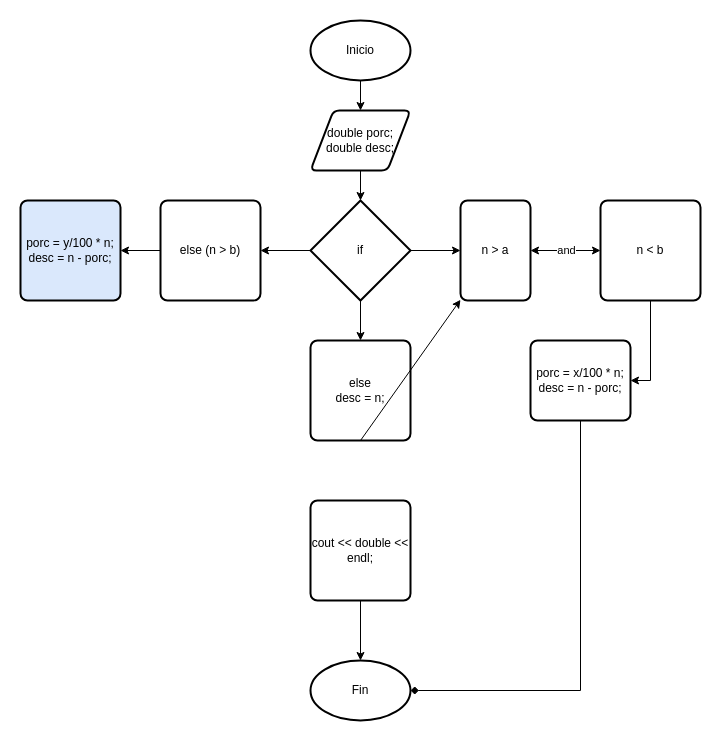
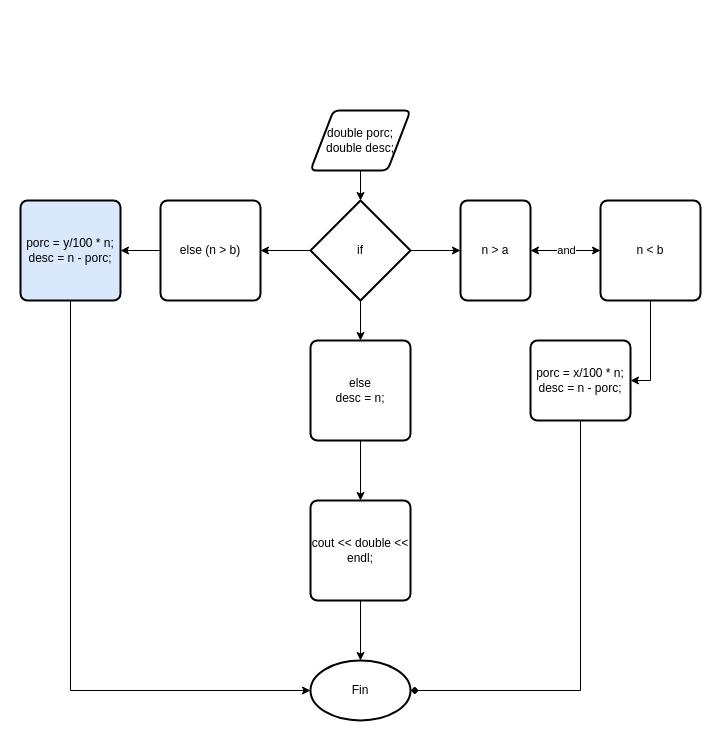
- <mxCell id="2" value="Inicio" style="strokeWidth=2;html=1;shape=mxgraph.flowchart.start_1;whiteSpace=wrap;" vertex="1" parent="1"><mxGeometry x="310" y="20" width="100" height="60" as="geometry" /></mxCell>
- <mxCell id="13" value="" style="endArrow=classic;html=1;rounded=0;exitX=0.5;exitY=1;exitDx=0;exitDy=0;exitPerimeter=0;entryX=0.5;entryY=0;entryDx=0;entryDy=0;" edge="1" parent="1" source="2" target="3"><mxGeometry width="50" height="50" relative="1" as="geometry"><mxPoint x="370" y="160" as="sourcePoint" /><mxPoint x="420" y="110" as="targetPoint" /></mxGeometry></mxCell>
- <mxCell id="22" value="" style="endArrow=classic;html=1;rounded=0;exitX=0.5;exitY=1;exitDx=0;exitDy=0;" edge="1" parent="1" source="10" target="5"><mxGeometry width="50" height="50" relative="1" as="geometry"><mxPoint x="270" y="530" as="sourcePoint" /><mxPoint x="320" y="480" as="targetPoint" /></mxGeometry></mxCell>
+ <mxCell id="22" value="" style="endArrow=classic;html=1;rounded=0;entryX=0.5;entryY=0;entryDx=0;entryDy=0;exitX=0.5;exitY=1;exitDx=0;exitDy=0;" edge="1" parent="1" source="10" target="11"><mxGeometry width="50" height="50" relative="1" as="geometry"><mxPoint x="270" y="530" as="sourcePoint" /><mxPoint x="320" y="480" as="targetPoint" /></mxGeometry></mxCell>
+ <mxCell id="24" value="" style="endArrow=classic;html=1;rounded=0;exitX=0.5;exitY=1;exitDx=0;exitDy=0;entryX=0;entryY=0.5;entryDx=0;entryDy=0;entryPerimeter=0;" edge="1" parent="1" source="9" target="12"><mxGeometry width="50" height="50" relative="1" as="geometry"><mxPoint x="270" y="530" as="sourcePoint" /><mxPoint x="320" y="480" as="targetPoint" /><Array as="points"><mxPoint x="70" y="690" /></Array></mxGeometry></mxCell>
